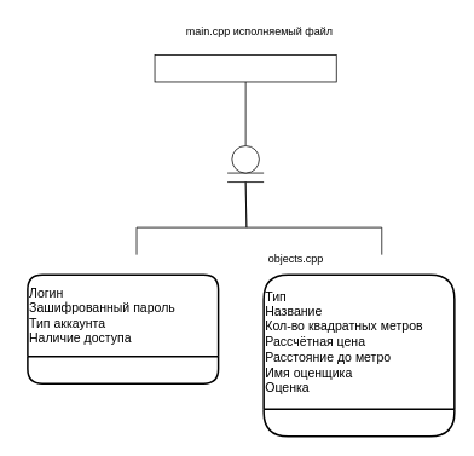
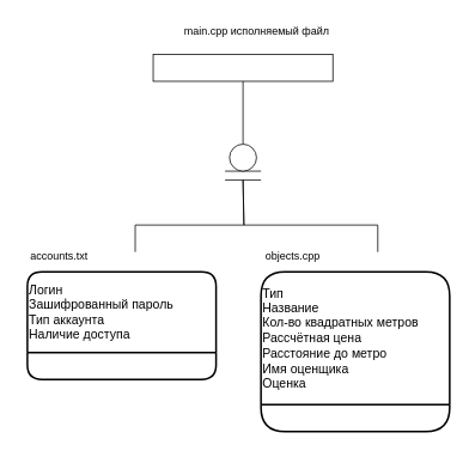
+ <mxCell id="6" value="accounts.txt" style="text;html=1;align=center;verticalAlign=middle;resizable=0;points=[];autosize=1;strokeColor=none;fillColor=none;" vertex="1" parent="1"><mxGeometry x="20" y="270" width="90" height="30" as="geometry" /></mxCell>
